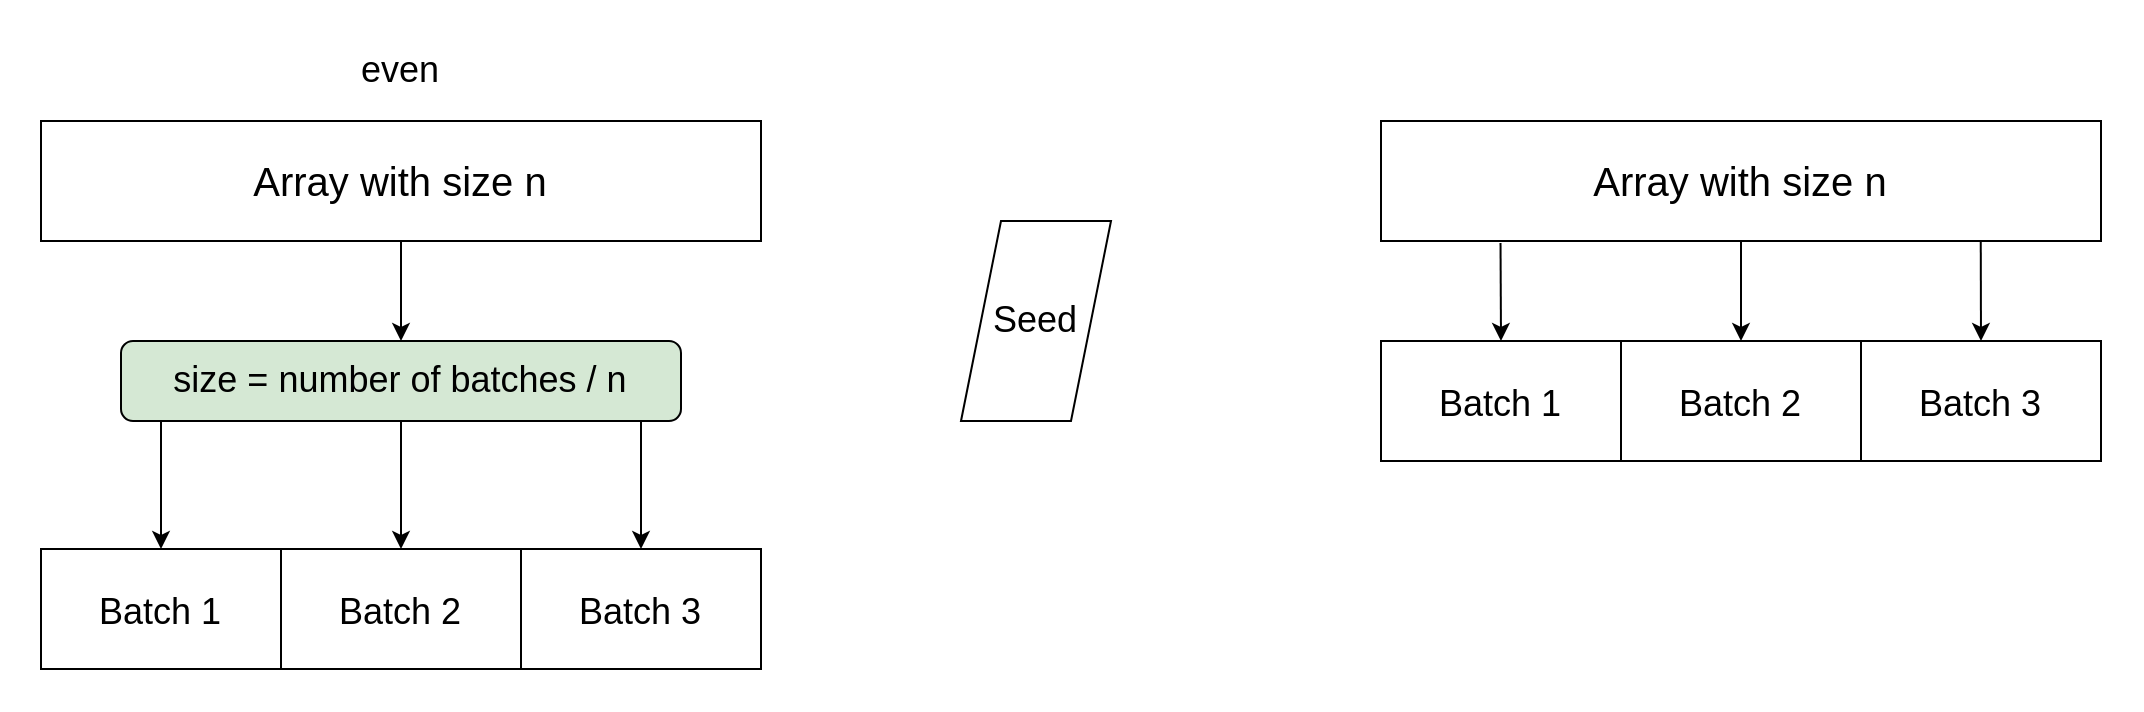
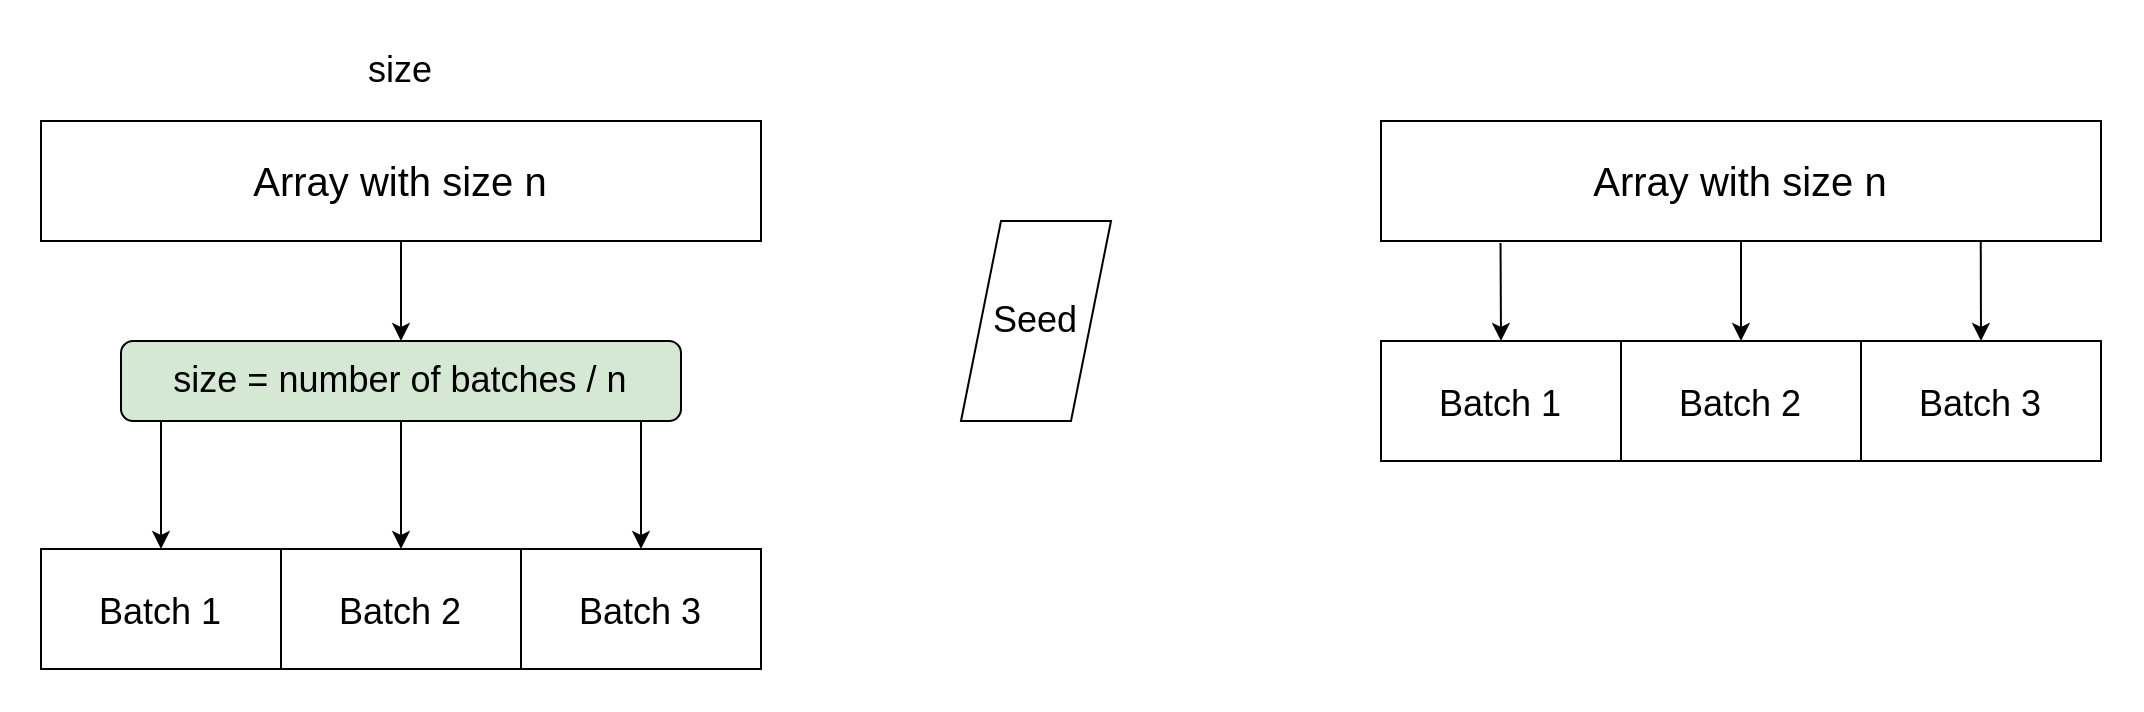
- <mxCell id="18" value="even" style="text;html=1;strokeColor=none;fillColor=none;align=center;verticalAlign=middle;whiteSpace=wrap;rounded=0;fontSize=18;" vertex="1" parent="1"><mxGeometry x="170" y="20" width="60" height="30" as="geometry" /></mxCell>
+ <mxCell id="18" value="size" style="text;html=1;strokeColor=none;fillColor=none;align=center;verticalAlign=middle;whiteSpace=wrap;rounded=0;fontSize=18;" vertex="1" parent="1"><mxGeometry x="170" y="20" width="60" height="30" as="geometry" /></mxCell>
